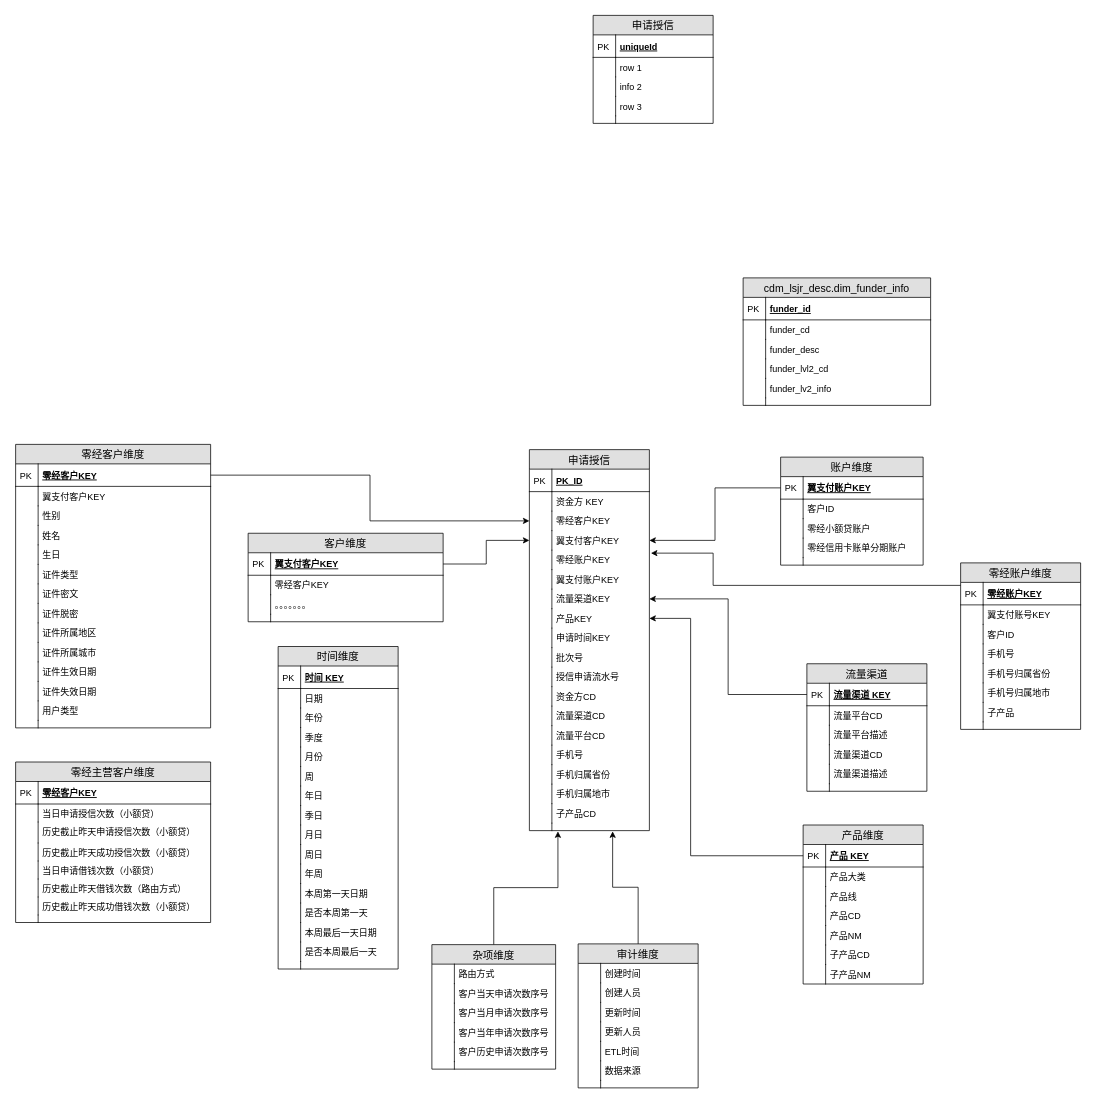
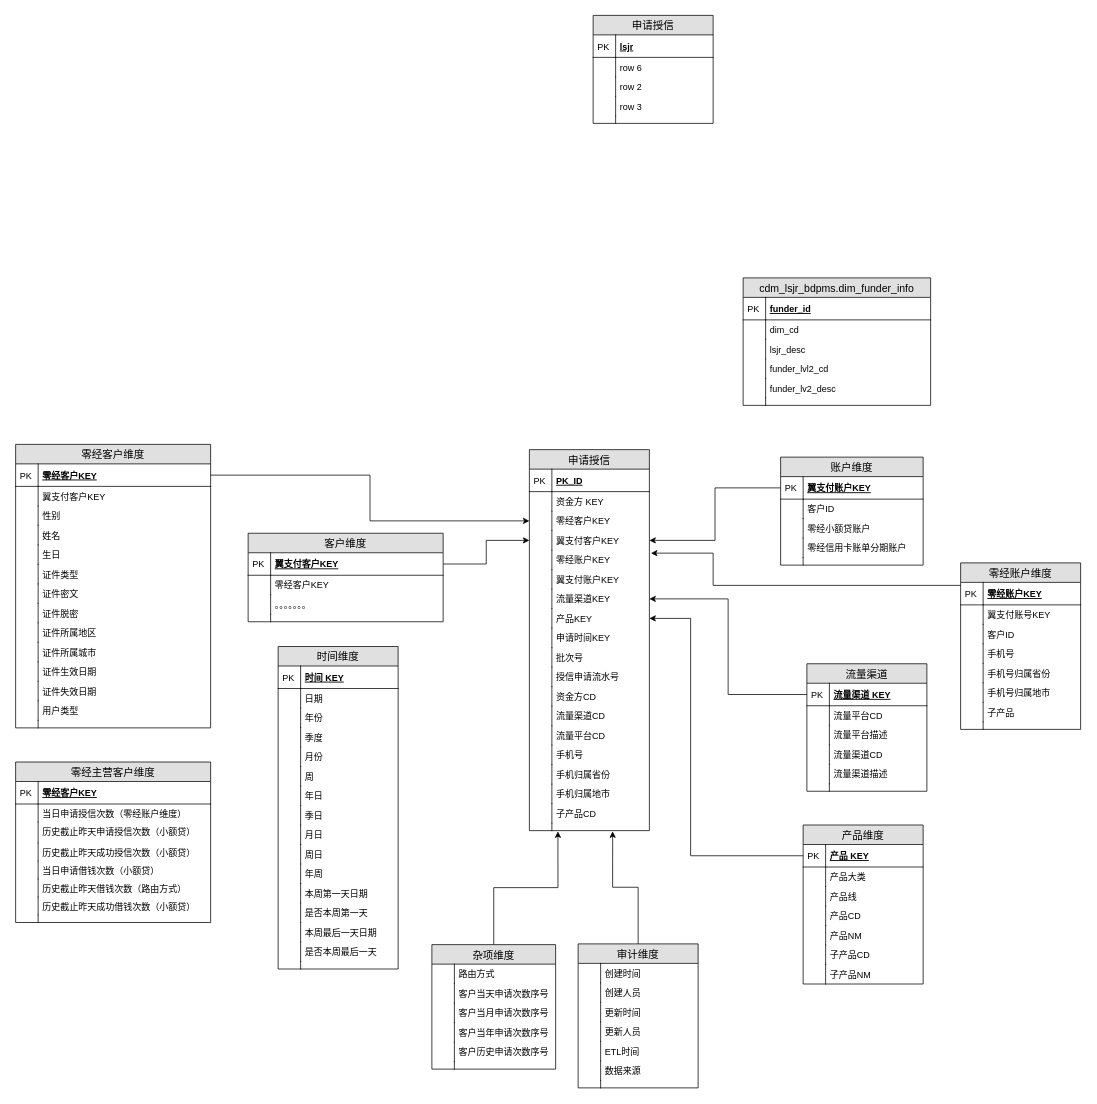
- <mxCell id="3" value="uniqueId" style="shape=partialRectangle;top=0;left=0;right=0;bottom=1;align=left;verticalAlign=middle;fillColor=none;spacingLeft=34;spacingRight=4;overflow=hidden;rotatable=0;points=[[0,0.5],[1,0.5]];portConstraint=eastwest;dropTarget=0;fontStyle=5;fontSize=12;" vertex="1" parent="2"><mxGeometry y="26" width="160" height="30" as="geometry" /></mxCell>
+ <mxCell id="3" value="lsjr" style="shape=partialRectangle;top=0;left=0;right=0;bottom=1;align=left;verticalAlign=middle;fillColor=none;spacingLeft=34;spacingRight=4;overflow=hidden;rotatable=0;points=[[0,0.5],[1,0.5]];portConstraint=eastwest;dropTarget=0;fontStyle=5;fontSize=12;" vertex="1" parent="2"><mxGeometry y="26" width="160" height="30" as="geometry" /></mxCell>
- <mxCell id="5" value="row 1" style="shape=partialRectangle;top=0;left=0;right=0;bottom=0;align=left;verticalAlign=top;fillColor=none;spacingLeft=34;spacingRight=4;overflow=hidden;rotatable=0;points=[[0,0.5],[1,0.5]];portConstraint=eastwest;dropTarget=0;fontSize=12;" vertex="1" parent="2"><mxGeometry y="56" width="160" height="26" as="geometry" /></mxCell>
+ <mxCell id="5" value="row 6" style="shape=partialRectangle;top=0;left=0;right=0;bottom=0;align=left;verticalAlign=top;fillColor=none;spacingLeft=34;spacingRight=4;overflow=hidden;rotatable=0;points=[[0,0.5],[1,0.5]];portConstraint=eastwest;dropTarget=0;fontSize=12;" vertex="1" parent="2"><mxGeometry y="56" width="160" height="26" as="geometry" /></mxCell>
- <mxCell id="7" value="info 2" style="shape=partialRectangle;top=0;left=0;right=0;bottom=0;align=left;verticalAlign=top;fillColor=none;spacingLeft=34;spacingRight=4;overflow=hidden;rotatable=0;points=[[0,0.5],[1,0.5]];portConstraint=eastwest;dropTarget=0;fontSize=12;" vertex="1" parent="2"><mxGeometry y="82" width="160" height="26" as="geometry" /></mxCell>
+ <mxCell id="7" value="row 2" style="shape=partialRectangle;top=0;left=0;right=0;bottom=0;align=left;verticalAlign=top;fillColor=none;spacingLeft=34;spacingRight=4;overflow=hidden;rotatable=0;points=[[0,0.5],[1,0.5]];portConstraint=eastwest;dropTarget=0;fontSize=12;" vertex="1" parent="2"><mxGeometry y="82" width="160" height="26" as="geometry" /></mxCell>
- <mxCell id="216" value="cdm_lsjr_desc.dim_funder_info" style="swimlane;fontStyle=0;childLayout=stackLayout;horizontal=1;startSize=26;fillColor=#e0e0e0;horizontalStack=0;resizeParent=1;resizeParentMax=0;resizeLast=0;collapsible=1;marginBottom=0;swimlaneFillColor=#ffffff;align=center;fontSize=14;" vertex="1" parent="1"><mxGeometry x="990" y="370" width="250" height="170" as="geometry"><mxRectangle x="430" y="61" width="100" height="26" as="alternateBounds" /></mxGeometry></mxCell>
+ <mxCell id="216" value="cdm_lsjr_bdpms.dim_funder_info" style="swimlane;fontStyle=0;childLayout=stackLayout;horizontal=1;startSize=26;fillColor=#e0e0e0;horizontalStack=0;resizeParent=1;resizeParentMax=0;resizeLast=0;collapsible=1;marginBottom=0;swimlaneFillColor=#ffffff;align=center;fontSize=14;" vertex="1" parent="1"><mxGeometry x="990" y="370" width="250" height="170" as="geometry"><mxRectangle x="430" y="61" width="100" height="26" as="alternateBounds" /></mxGeometry></mxCell>
- <mxCell id="219" value="funder_cd" style="shape=partialRectangle;top=0;left=0;right=0;bottom=0;align=left;verticalAlign=top;fillColor=none;spacingLeft=34;spacingRight=4;overflow=hidden;rotatable=0;points=[[0,0.5],[1,0.5]];portConstraint=eastwest;dropTarget=0;fontSize=12;" vertex="1" parent="216"><mxGeometry y="56" width="250" height="26" as="geometry" /></mxCell>
+ <mxCell id="219" value="dim_cd" style="shape=partialRectangle;top=0;left=0;right=0;bottom=0;align=left;verticalAlign=top;fillColor=none;spacingLeft=34;spacingRight=4;overflow=hidden;rotatable=0;points=[[0,0.5],[1,0.5]];portConstraint=eastwest;dropTarget=0;fontSize=12;" vertex="1" parent="216"><mxGeometry y="56" width="250" height="26" as="geometry" /></mxCell>
- <mxCell id="221" value="funder_desc" style="shape=partialRectangle;top=0;left=0;right=0;bottom=0;align=left;verticalAlign=top;fillColor=none;spacingLeft=34;spacingRight=4;overflow=hidden;rotatable=0;points=[[0,0.5],[1,0.5]];portConstraint=eastwest;dropTarget=0;fontSize=12;" vertex="1" parent="216"><mxGeometry y="82" width="250" height="26" as="geometry" /></mxCell>
+ <mxCell id="221" value="lsjr_desc" style="shape=partialRectangle;top=0;left=0;right=0;bottom=0;align=left;verticalAlign=top;fillColor=none;spacingLeft=34;spacingRight=4;overflow=hidden;rotatable=0;points=[[0,0.5],[1,0.5]];portConstraint=eastwest;dropTarget=0;fontSize=12;" vertex="1" parent="216"><mxGeometry y="82" width="250" height="26" as="geometry" /></mxCell>
- <mxCell id="225" value="funder_lv2_info" style="shape=partialRectangle;top=0;left=0;right=0;bottom=0;align=left;verticalAlign=top;fillColor=none;spacingLeft=34;spacingRight=4;overflow=hidden;rotatable=0;points=[[0,0.5],[1,0.5]];portConstraint=eastwest;dropTarget=0;fontSize=12;" vertex="1" parent="216"><mxGeometry y="134" width="250" height="26" as="geometry" /></mxCell>
+ <mxCell id="225" value="funder_lv2_desc" style="shape=partialRectangle;top=0;left=0;right=0;bottom=0;align=left;verticalAlign=top;fillColor=none;spacingLeft=34;spacingRight=4;overflow=hidden;rotatable=0;points=[[0,0.5],[1,0.5]];portConstraint=eastwest;dropTarget=0;fontSize=12;" vertex="1" parent="216"><mxGeometry y="134" width="250" height="26" as="geometry" /></mxCell>
- <mxCell id="172" value="当日申请授信次数（小额贷）" style="shape=partialRectangle;top=0;left=0;right=0;bottom=0;align=left;verticalAlign=top;fillColor=none;spacingLeft=34;spacingRight=4;overflow=hidden;rotatable=0;points=[[0,0.5],[1,0.5]];portConstraint=eastwest;dropTarget=0;fontSize=12;" vertex="1" parent="169"><mxGeometry y="56" width="260" height="24" as="geometry" /></mxCell>
+ <mxCell id="172" value="当日申请授信次数（零经账户维度）" style="shape=partialRectangle;top=0;left=0;right=0;bottom=0;align=left;verticalAlign=top;fillColor=none;spacingLeft=34;spacingRight=4;overflow=hidden;rotatable=0;points=[[0,0.5],[1,0.5]];portConstraint=eastwest;dropTarget=0;fontSize=12;" vertex="1" parent="169"><mxGeometry y="56" width="260" height="24" as="geometry" /></mxCell>
